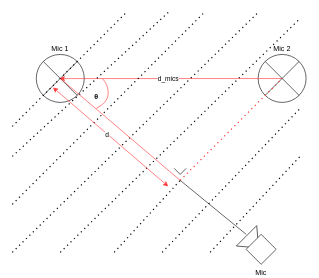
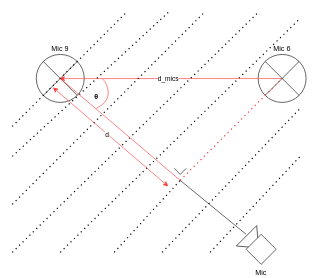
- <mxCell id="2" value="Mic 1" style="shape=sumEllipse;perimeter=ellipsePerimeter;whiteSpace=wrap;html=1;backgroundOutline=1;labelPosition=center;verticalLabelPosition=top;align=center;verticalAlign=bottom;" vertex="1" parent="1"><mxGeometry x="60" y="90" width="80" height="80" as="geometry" /></mxCell>
+ <mxCell id="2" value="Mic 9" style="shape=sumEllipse;perimeter=ellipsePerimeter;whiteSpace=wrap;html=1;backgroundOutline=1;labelPosition=center;verticalLabelPosition=top;align=center;verticalAlign=bottom;" vertex="1" parent="1"><mxGeometry x="60" y="90" width="80" height="80" as="geometry" /></mxCell>
- <mxCell id="3" value="&lt;div&gt;Mic 2&lt;/div&gt;" style="shape=sumEllipse;perimeter=ellipsePerimeter;whiteSpace=wrap;html=1;backgroundOutline=1;labelPosition=center;verticalLabelPosition=top;align=center;verticalAlign=bottom;" vertex="1" parent="1"><mxGeometry x="430" y="90" width="80" height="80" as="geometry" /></mxCell>
+ <mxCell id="3" value="&lt;div&gt;Mic 6&lt;/div&gt;" style="shape=sumEllipse;perimeter=ellipsePerimeter;whiteSpace=wrap;html=1;backgroundOutline=1;labelPosition=center;verticalLabelPosition=top;align=center;verticalAlign=bottom;" vertex="1" parent="1"><mxGeometry x="430" y="90" width="80" height="80" as="geometry" /></mxCell>
